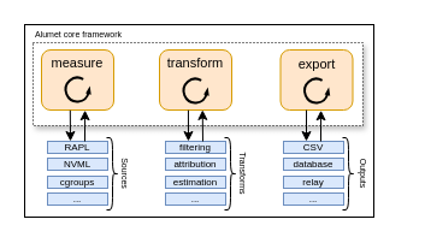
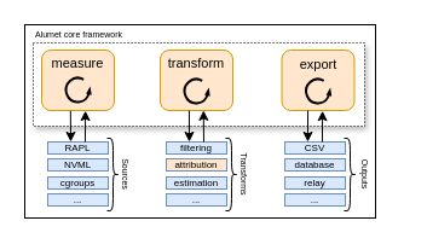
- <mxCell id="30" value="&lt;font&gt;attribution&lt;/font&gt;" style="rounded=0;whiteSpace=wrap;html=1;fillColor=#dae8fc;strokeColor=#6c8ebf;verticalAlign=middle;spacing=0;fontSize=8;fillStyle=auto;shadow=0;" parent="1" vertex="1"><mxGeometry x="137" y="131" width="50" height="10" as="geometry" /></mxCell>
+ <mxCell id="30" value="&lt;font&gt;attribution&lt;/font&gt;" style="rounded=0;whiteSpace=wrap;html=1;fillColor=#ffe6cc;strokeColor=#6c8ebf;verticalAlign=middle;spacing=0;fontSize=8;fillStyle=auto;shadow=0;" parent="1" vertex="1"><mxGeometry x="137" y="131" width="50" height="10" as="geometry" /></mxCell>
